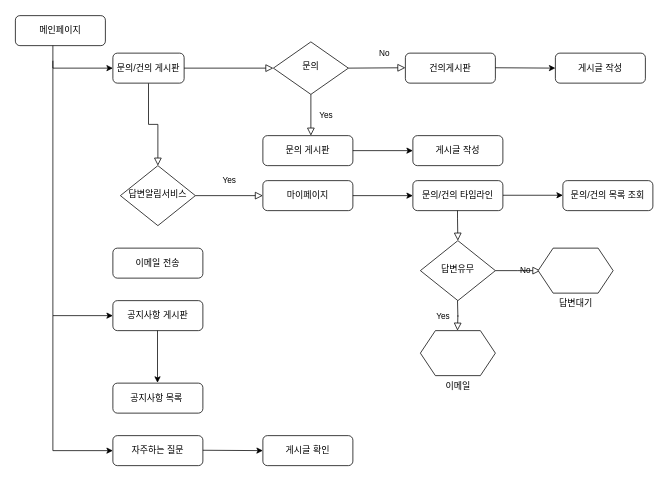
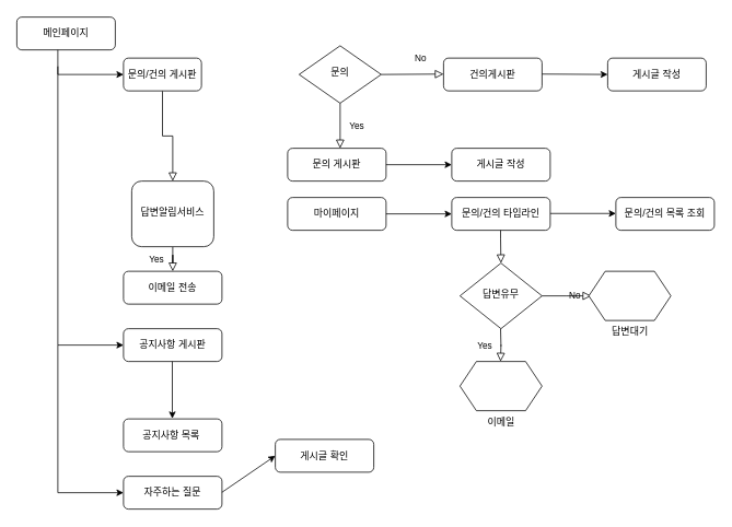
- <mxCell id="33" value="" style="rounded=0;html=1;jettySize=auto;orthogonalLoop=1;fontSize=11;endArrow=block;endFill=0;endSize=8;strokeWidth=1;shadow=0;labelBackgroundColor=none;edgeStyle=orthogonalEdgeStyle;exitX=1;exitY=0.5;exitDx=0;exitDy=0;entryX=0;entryY=0.5;entryDx=0;entryDy=0;" parent="1" source="3" target="21" edge="1"><mxGeometry relative="1" as="geometry"><mxPoint x="310" y="50" as="sourcePoint" /><mxPoint x="360" y="90" as="targetPoint" /></mxGeometry></mxCell>
- <mxCell id="5" value="답변알림서비스" style="rhombus;whiteSpace=wrap;html=1;shadow=0;fontFamily=Helvetica;fontSize=12;align=center;strokeWidth=1;spacing=6;spacingTop=-4;" parent="1" vertex="1"><mxGeometry x="160" y="220" width="100" height="80" as="geometry" /></mxCell>
+ <mxCell id="5" value="답변알림서비스" style="whiteSpace=wrap;html=1;shadow=0;fontFamily=Helvetica;fontSize=12;align=center;strokeWidth=1;spacing=6;spacingTop=-4;rounded=1;" parent="1" vertex="1"><mxGeometry x="160" y="220" width="100" height="80" as="geometry" /></mxCell>
- <mxCell id="4" value="Yes" style="rounded=0;html=1;jettySize=auto;orthogonalLoop=1;fontSize=11;endArrow=block;endFill=0;endSize=8;strokeWidth=1;shadow=0;labelBackgroundColor=none;edgeStyle=orthogonalEdgeStyle;" parent="1" source="5" target="6" edge="1"><mxGeometry y="20" relative="1" as="geometry"><mxPoint as="offset" /><mxPoint x="210" y="300" as="targetPoint" /></mxGeometry></mxCell>
+ <mxCell id="4" value="Yes" style="rounded=0;html=1;jettySize=auto;orthogonalLoop=1;fontSize=11;endArrow=block;endFill=0;endSize=8;strokeWidth=1;shadow=0;labelBackgroundColor=none;edgeStyle=orthogonalEdgeStyle;entryX=0.5;entryY=0;entryDx=0;entryDy=0;" parent="1" source="5" target="7" edge="1"><mxGeometry y="20" relative="1" as="geometry"><mxPoint as="offset" /><mxPoint x="210" y="300" as="targetPoint" /></mxGeometry></mxCell>
- <mxCell id="37" value="게시글 확인" style="rounded=1;whiteSpace=wrap;html=1;fontSize=12;glass=0;strokeWidth=1;shadow=0;" vertex="1" parent="1"><mxGeometry x="350" y="580" width="120" height="40" as="geometry" /></mxCell>
+ <mxCell id="37" value="게시글 확인" style="rounded=1;whiteSpace=wrap;html=1;fontSize=12;glass=0;strokeWidth=1;shadow=0;" vertex="1" parent="1"><mxGeometry x="335" y="535" width="120" height="40" as="geometry" /></mxCell>
